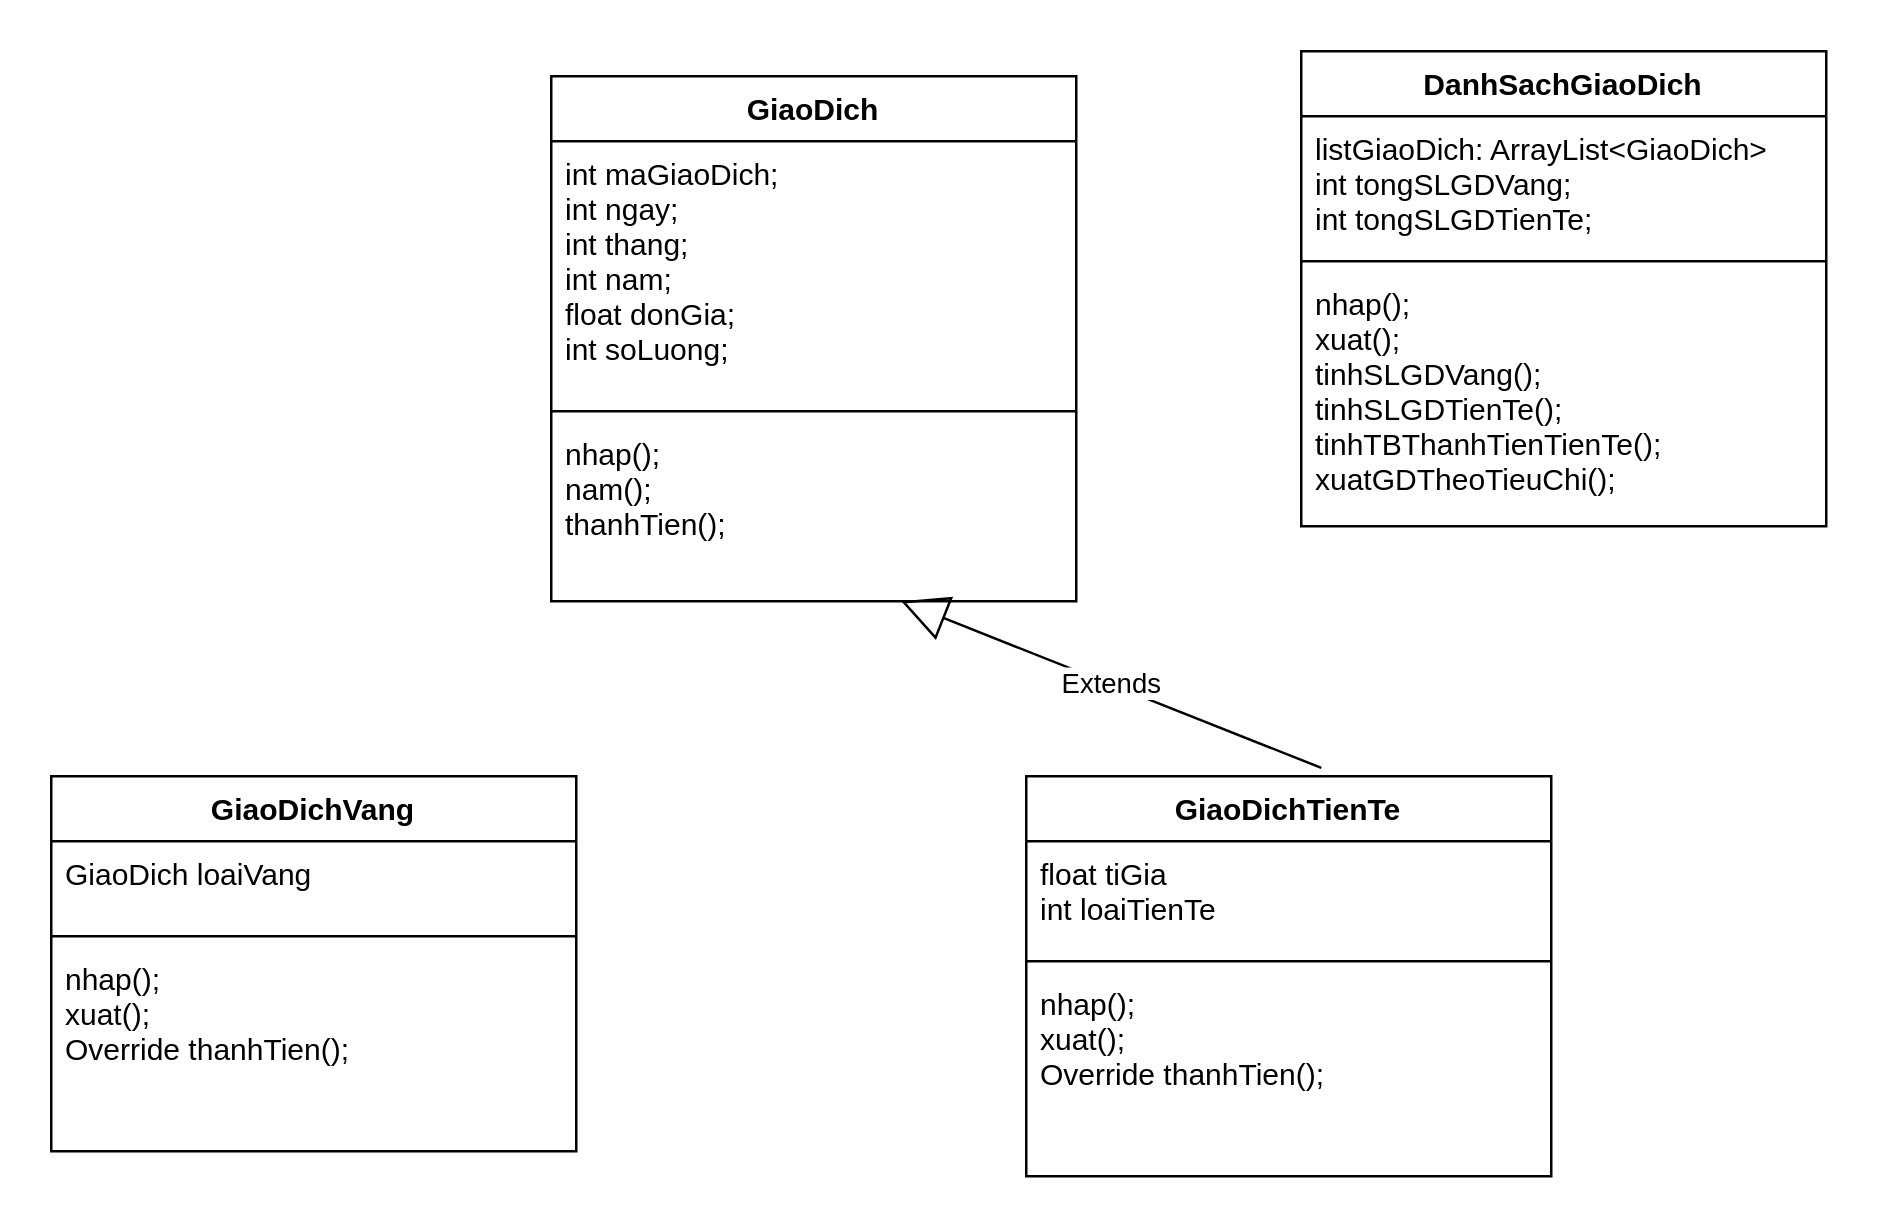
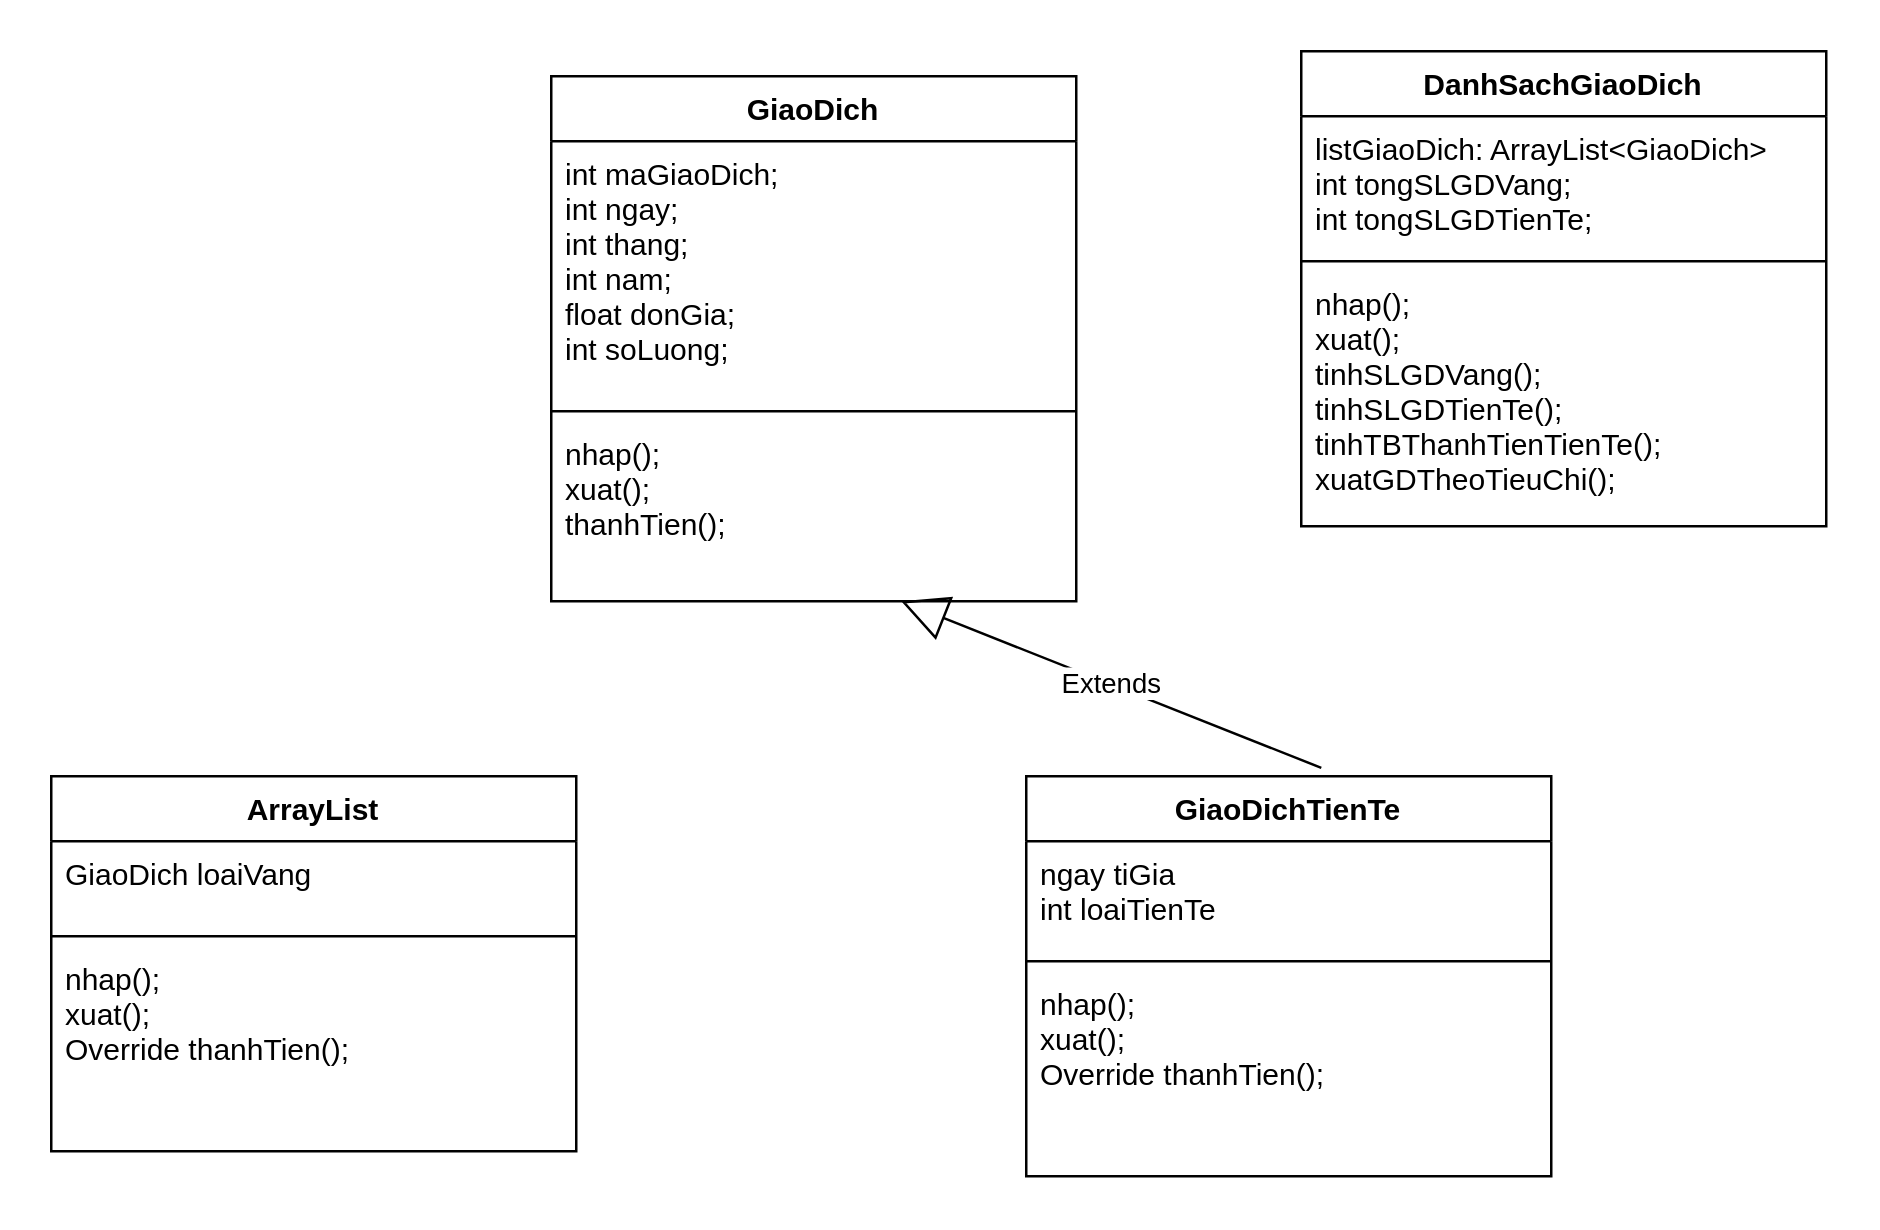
- <mxCell id="13" value="nhap();&#10;nam();&#10;thanhTien();" style="text;strokeColor=none;fillColor=none;align=left;verticalAlign=top;spacingLeft=4;spacingRight=4;overflow=hidden;rotatable=0;points=[[0,0.5],[1,0.5]];portConstraint=eastwest;" vertex="1" parent="10"><mxGeometry y="138" width="210" height="72" as="geometry" /></mxCell>
+ <mxCell id="13" value="nhap();&#10;xuat();&#10;thanhTien();" style="text;strokeColor=none;fillColor=none;align=left;verticalAlign=top;spacingLeft=4;spacingRight=4;overflow=hidden;rotatable=0;points=[[0,0.5],[1,0.5]];portConstraint=eastwest;" vertex="1" parent="10"><mxGeometry y="138" width="210" height="72" as="geometry" /></mxCell>
- <mxCell id="2" value="GiaoDichVang" style="swimlane;fontStyle=1;align=center;verticalAlign=top;childLayout=stackLayout;horizontal=1;startSize=26;horizontalStack=0;resizeParent=1;resizeParentMax=0;resizeLast=0;collapsible=1;marginBottom=0;" vertex="1" parent="1"><mxGeometry x="20" y="310" width="210" height="150" as="geometry" /></mxCell>
+ <mxCell id="2" value="ArrayList" style="swimlane;fontStyle=1;align=center;verticalAlign=top;childLayout=stackLayout;horizontal=1;startSize=26;horizontalStack=0;resizeParent=1;resizeParentMax=0;resizeLast=0;collapsible=1;marginBottom=0;" vertex="1" parent="1"><mxGeometry x="20" y="310" width="210" height="150" as="geometry" /></mxCell>
- <mxCell id="7" value="float tiGia&#10;int loaiTienTe" style="text;strokeColor=none;fillColor=none;align=left;verticalAlign=top;spacingLeft=4;spacingRight=4;overflow=hidden;rotatable=0;points=[[0,0.5],[1,0.5]];portConstraint=eastwest;" vertex="1" parent="6"><mxGeometry y="26" width="210" height="44" as="geometry" /></mxCell>
+ <mxCell id="7" value="ngay tiGia&#10;int loaiTienTe" style="text;strokeColor=none;fillColor=none;align=left;verticalAlign=top;spacingLeft=4;spacingRight=4;overflow=hidden;rotatable=0;points=[[0,0.5],[1,0.5]];portConstraint=eastwest;" vertex="1" parent="6"><mxGeometry y="26" width="210" height="44" as="geometry" /></mxCell>
